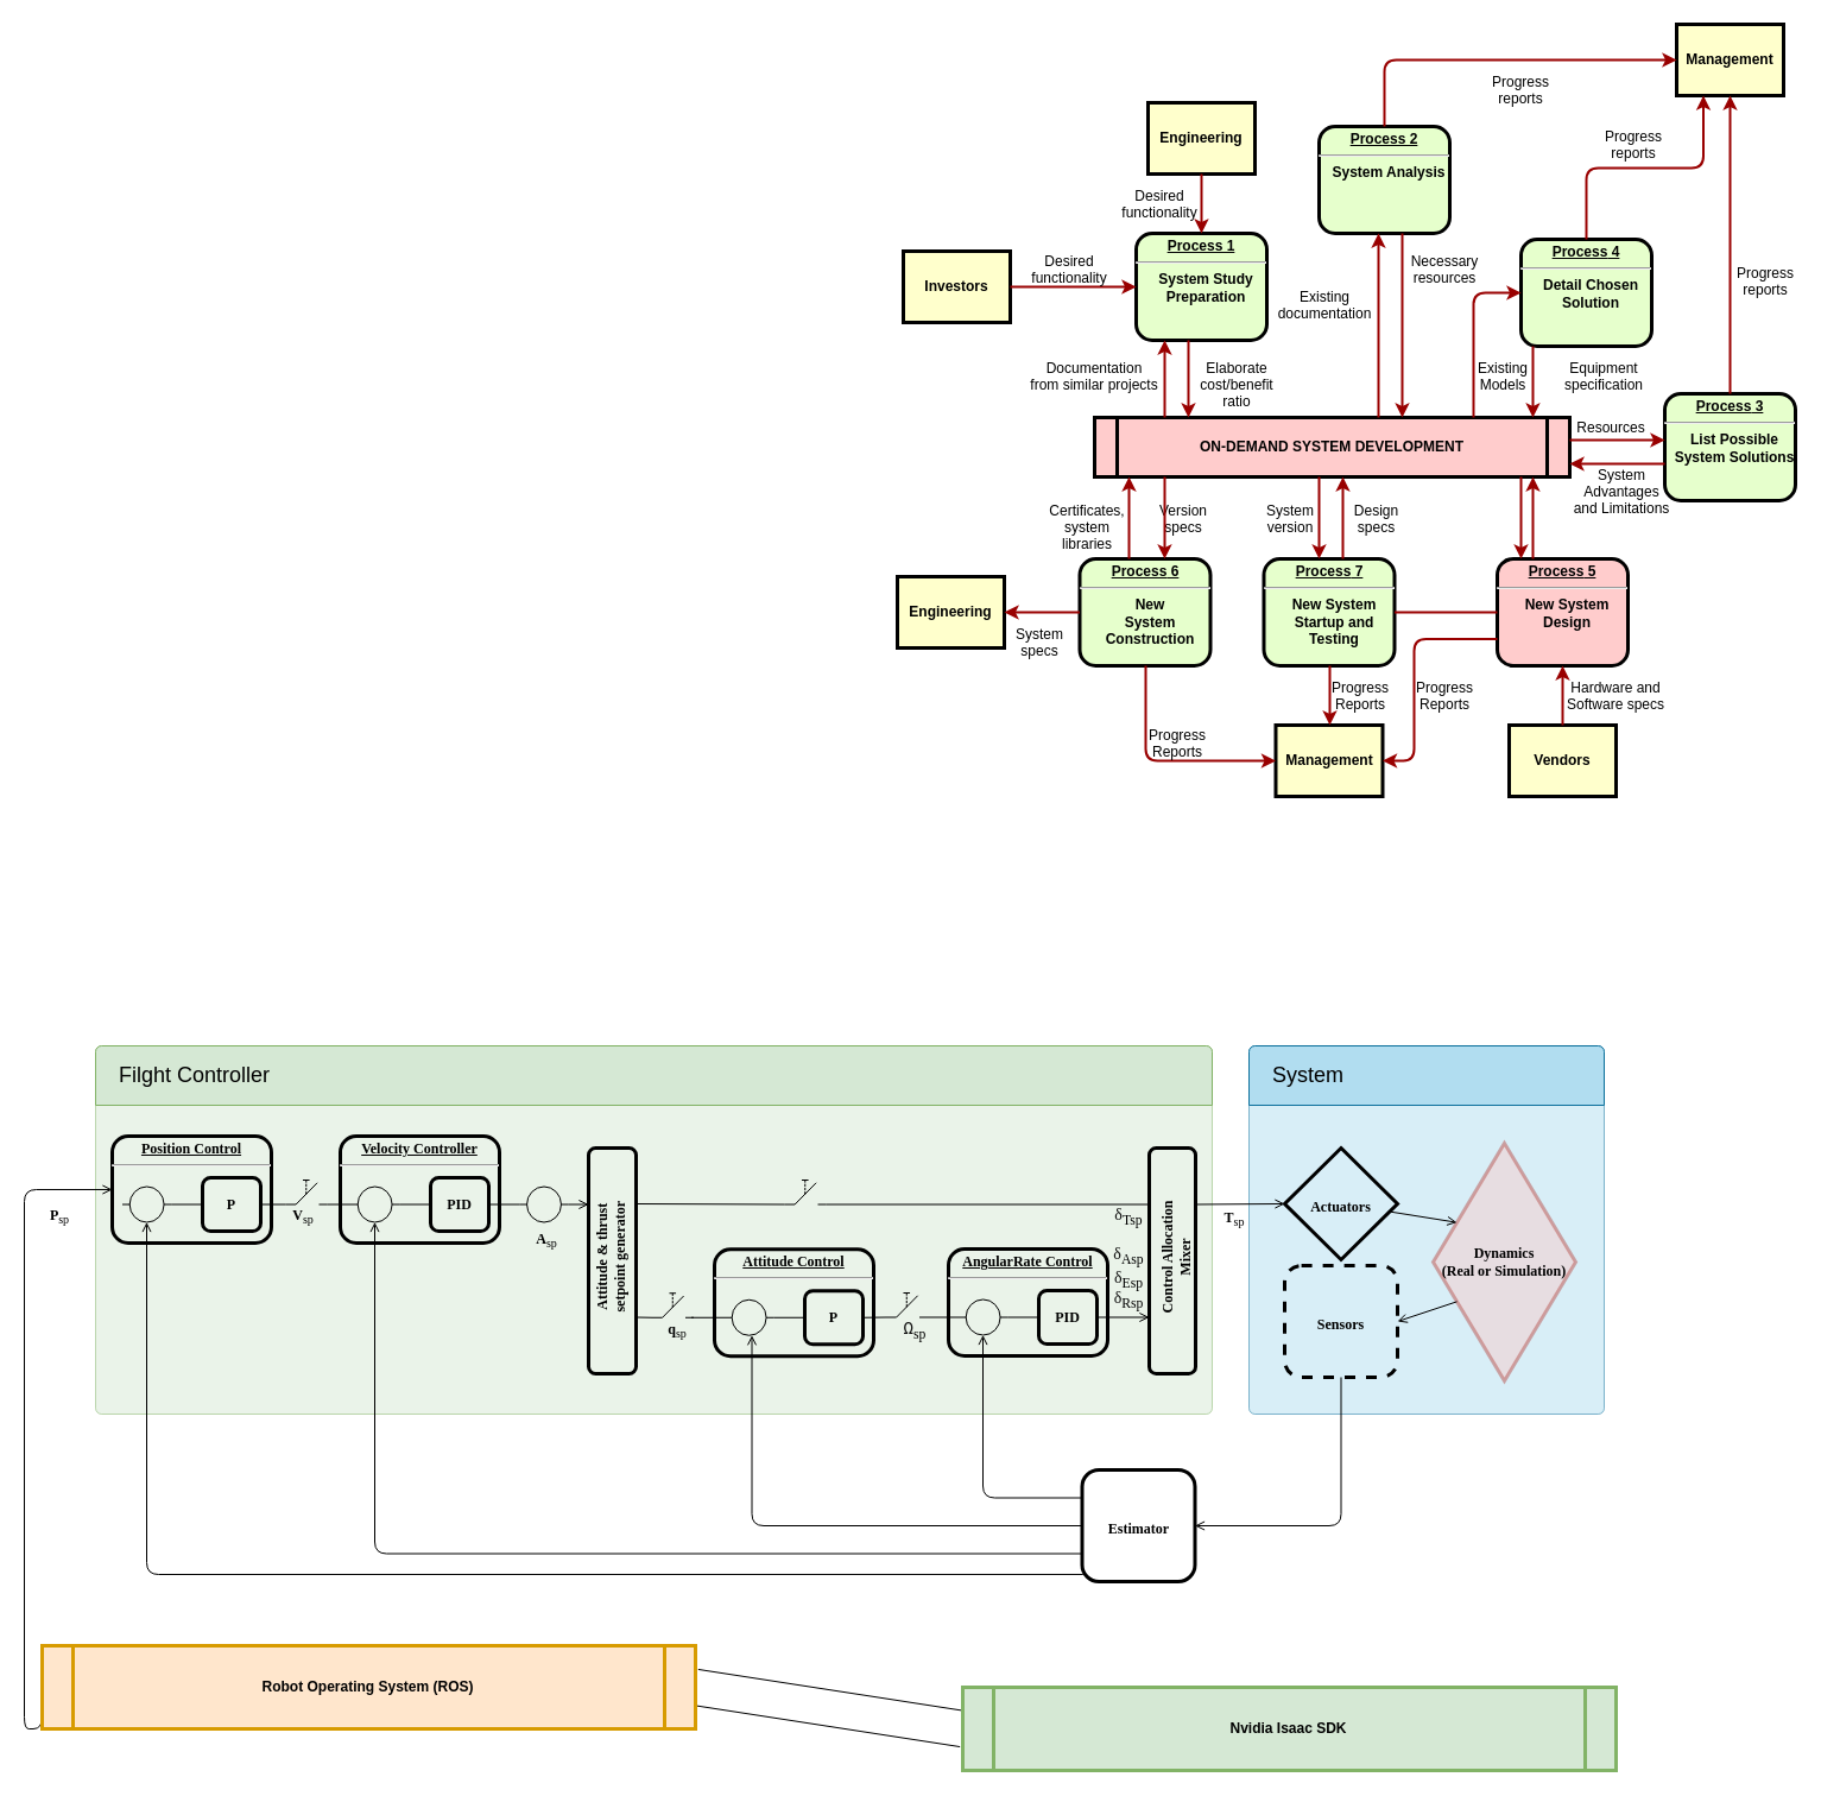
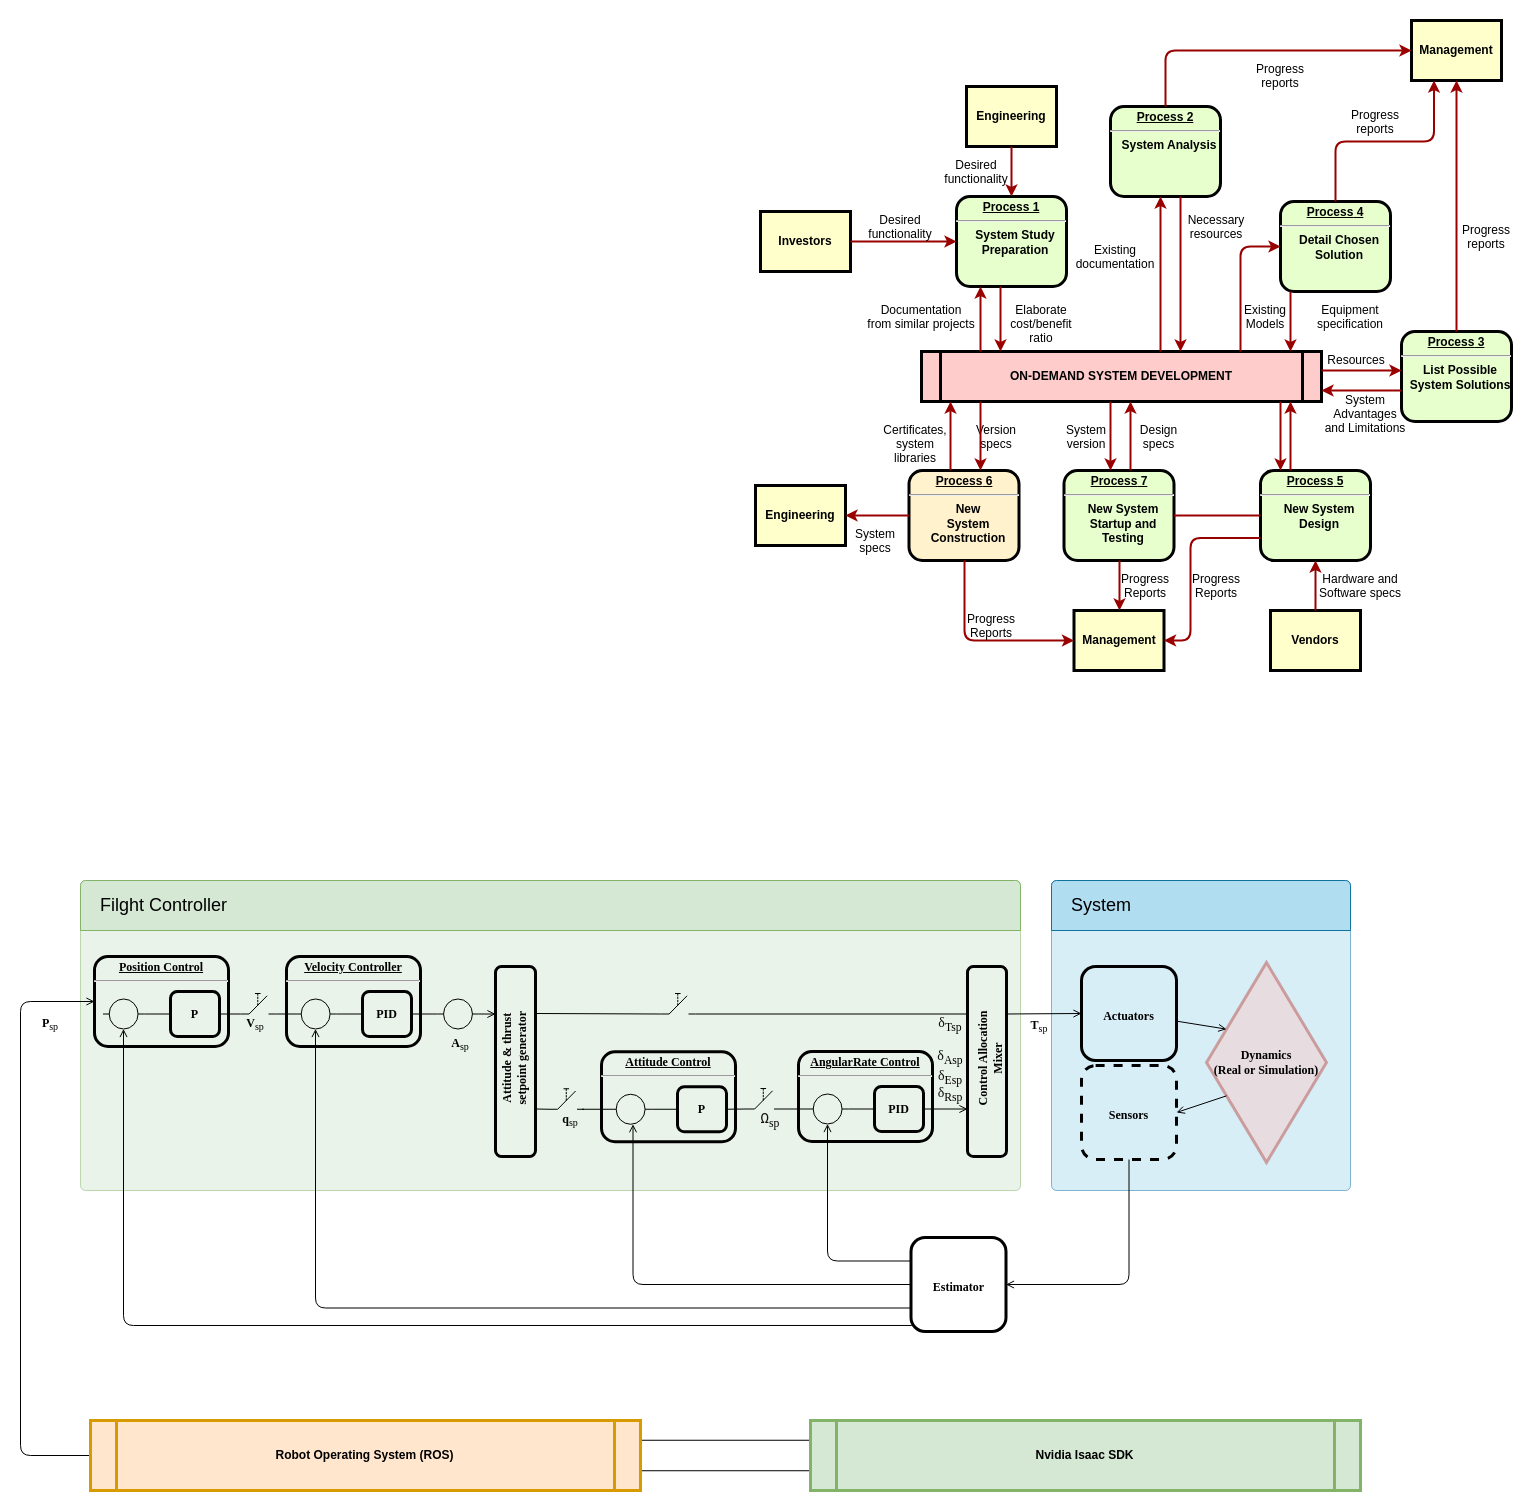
- <mxCell id="24" value="&lt;p style=&quot;margin: 0px; margin-top: 4px; text-align: center; text-decoration: underline;&quot;&gt;&lt;strong&gt;&lt;strong&gt;Process&lt;/strong&gt; 6&lt;br /&gt;&lt;/strong&gt;&lt;/p&gt;&lt;hr /&gt;&lt;p style=&quot;margin: 0px; margin-left: 8px;&quot;&gt;New&lt;/p&gt;&lt;p style=&quot;margin: 0px; margin-left: 8px;&quot;&gt;System&lt;/p&gt;&lt;p style=&quot;margin: 0px; margin-left: 8px;&quot;&gt;Construction&lt;/p&gt;" style="verticalAlign=middle;align=center;overflow=fill;fontSize=12;fontFamily=Helvetica;html=1;rounded=1;fontStyle=1;strokeWidth=3;fillColor=#E6FFCC" parent="1" vertex="1"><mxGeometry x="908.5" y="470" width="110" height="90" as="geometry" /></mxCell>
+ <mxCell id="24" value="&lt;p style=&quot;margin: 0px; margin-top: 4px; text-align: center; text-decoration: underline;&quot;&gt;&lt;strong&gt;&lt;strong&gt;Process&lt;/strong&gt; 6&lt;br /&gt;&lt;/strong&gt;&lt;/p&gt;&lt;hr /&gt;&lt;p style=&quot;margin: 0px; margin-left: 8px;&quot;&gt;New&lt;/p&gt;&lt;p style=&quot;margin: 0px; margin-left: 8px;&quot;&gt;System&lt;/p&gt;&lt;p style=&quot;margin: 0px; margin-left: 8px;&quot;&gt;Construction&lt;/p&gt;" style="verticalAlign=middle;align=center;overflow=fill;fontSize=12;fontFamily=Helvetica;html=1;rounded=1;fontStyle=1;strokeWidth=3;fillColor=#fff2cc;" parent="1" vertex="1"><mxGeometry x="908.5" y="470" width="110" height="90" as="geometry" /></mxCell>
- <mxCell id="23" value="&lt;p style=&quot;margin: 0px; margin-top: 4px; text-align: center; text-decoration: underline;&quot;&gt;&lt;strong&gt;&lt;strong&gt;Process&lt;/strong&gt; 5&lt;br /&gt;&lt;/strong&gt;&lt;/p&gt;&lt;hr /&gt;&lt;p style=&quot;margin: 0px; margin-left: 8px;&quot;&gt;New System&lt;/p&gt;&lt;p style=&quot;margin: 0px; margin-left: 8px;&quot;&gt;Design&lt;/p&gt;" style="verticalAlign=middle;align=center;overflow=fill;fontSize=12;fontFamily=Helvetica;html=1;rounded=1;fontStyle=1;strokeWidth=3;fillColor=#ffcccc;" parent="1" vertex="1"><mxGeometry x="1260" y="470" width="110" height="90" as="geometry" /></mxCell>
+ <mxCell id="23" value="&lt;p style=&quot;margin: 0px; margin-top: 4px; text-align: center; text-decoration: underline;&quot;&gt;&lt;strong&gt;&lt;strong&gt;Process&lt;/strong&gt; 5&lt;br /&gt;&lt;/strong&gt;&lt;/p&gt;&lt;hr /&gt;&lt;p style=&quot;margin: 0px; margin-left: 8px;&quot;&gt;New System&lt;/p&gt;&lt;p style=&quot;margin: 0px; margin-left: 8px;&quot;&gt;Design&lt;/p&gt;" style="verticalAlign=middle;align=center;overflow=fill;fontSize=12;fontFamily=Helvetica;html=1;rounded=1;fontStyle=1;strokeWidth=3;fillColor=#E6FFCC" parent="1" vertex="1"><mxGeometry x="1260" y="470" width="110" height="90" as="geometry" /></mxCell>
- <mxCell id="128" value="&lt;br&gt;&lt;br&gt;&lt;br&gt;Actuators" style="rhombus;verticalAlign=middle;align=center;overflow=fill;fontSize=12;fontFamily=Tahoma;html=1;fontStyle=1;strokeWidth=3;fillColor=none;" vertex="1" parent="1"><mxGeometry x="1081" y="966" width="95" height="94" as="geometry" /></mxCell>
+ <mxCell id="128" value="&lt;br&gt;&lt;br&gt;&lt;br&gt;Actuators" style="verticalAlign=middle;align=center;overflow=fill;fontSize=12;fontFamily=Tahoma;html=1;rounded=1;fontStyle=1;strokeWidth=3;fillColor=none;" vertex="1" parent="1"><mxGeometry x="1081" y="966" width="95" height="94" as="geometry" /></mxCell>
- <mxCell id="135" value="Robot Operating System (ROS)" style="shape=process;whiteSpace=wrap;align=center;verticalAlign=middle;size=0.048;fontStyle=1;strokeWidth=3;fillColor=#ffe6cc;strokeColor=#d79b00;" vertex="1" parent="1"><mxGeometry x="35" y="1385" width="550" height="70" as="geometry" /></mxCell>
+ <mxCell id="135" value="Robot Operating System (ROS)" style="shape=process;whiteSpace=wrap;align=center;verticalAlign=middle;size=0.048;fontStyle=1;strokeWidth=3;fillColor=#ffe6cc;strokeColor=#d79b00;" vertex="1" parent="1"><mxGeometry x="90" y="1420" width="550" height="70" as="geometry" /></mxCell>
